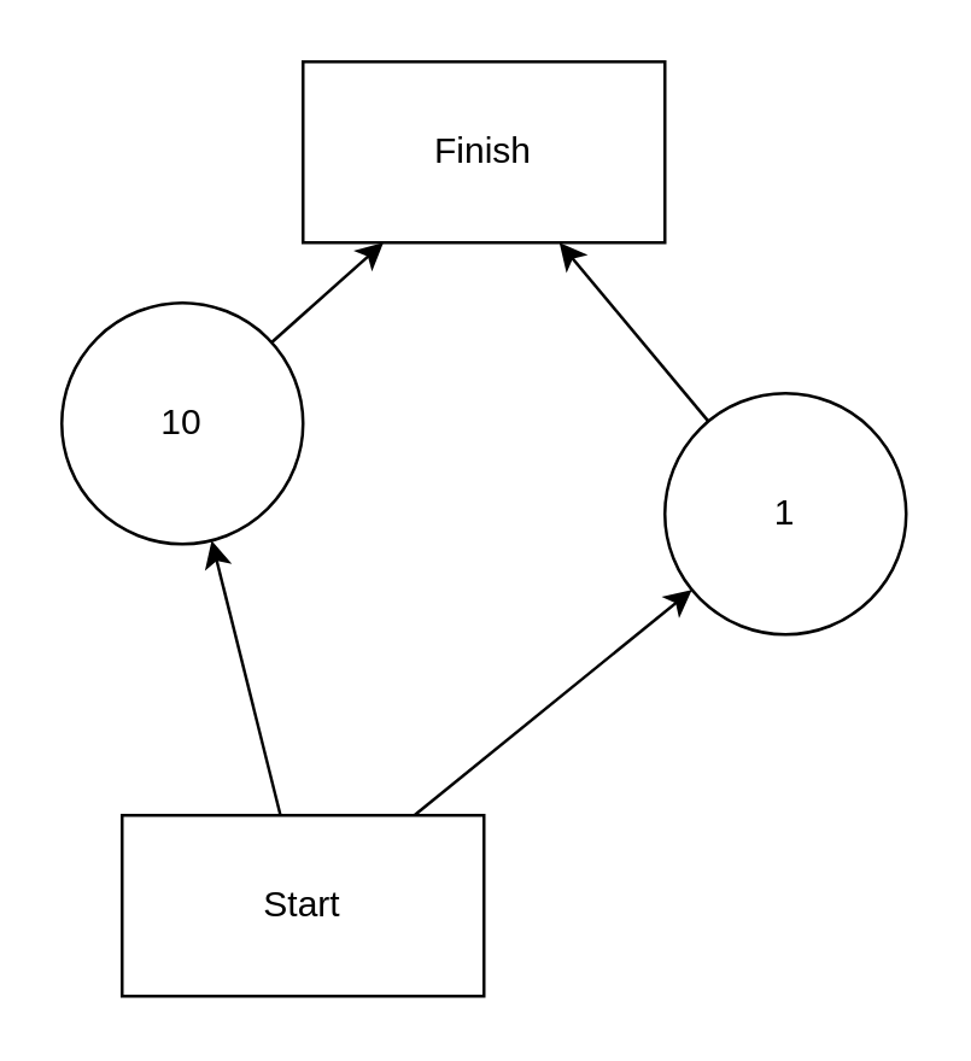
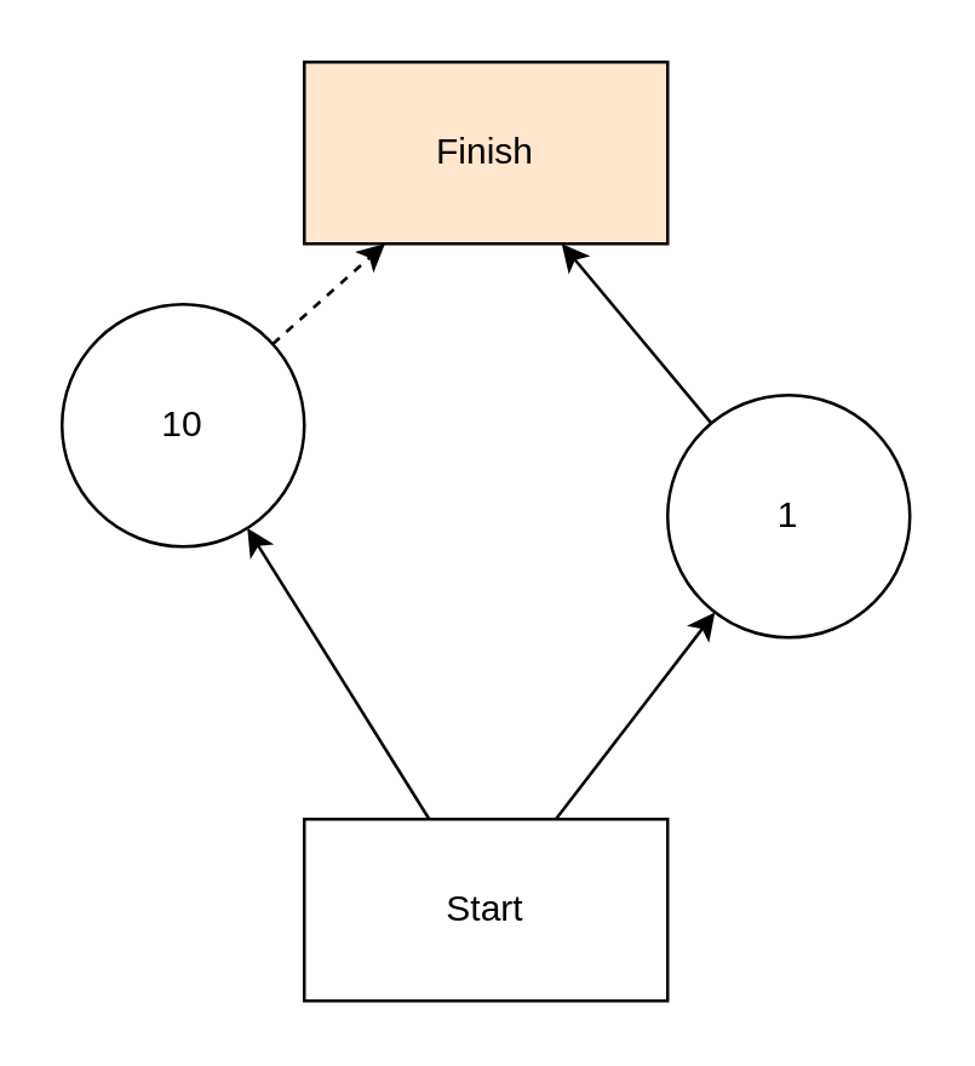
- <mxCell id="9" value="Finish" style="rounded=0;whiteSpace=wrap;html=1;" vertex="1" parent="1"><mxGeometry x="100" y="20" width="120" height="60" as="geometry" /></mxCell>
+ <mxCell id="9" value="Finish" style="rounded=0;whiteSpace=wrap;html=1;fillColor=#ffe6cc;" vertex="1" parent="1"><mxGeometry x="100" y="20" width="120" height="60" as="geometry" /></mxCell>
- <mxCell id="7" style="edgeStyle=none;rounded=0;orthogonalLoop=1;jettySize=auto;html=1;" edge="1" parent="1" source="8" target="9"><mxGeometry relative="1" as="geometry" /></mxCell>
+ <mxCell id="7" style="edgeStyle=none;rounded=0;orthogonalLoop=1;jettySize=auto;html=1;dashed=1;" edge="1" parent="1" source="8" target="9"><mxGeometry relative="1" as="geometry" /></mxCell>
- <mxCell id="4" value="Start" style="rounded=0;whiteSpace=wrap;html=1;" vertex="1" parent="1"><mxGeometry x="40" y="270" width="120" height="60" as="geometry" /></mxCell>
+ <mxCell id="4" value="Start" style="rounded=0;whiteSpace=wrap;html=1;" vertex="1" parent="1"><mxGeometry x="100" y="270" width="120" height="60" as="geometry" /></mxCell>
